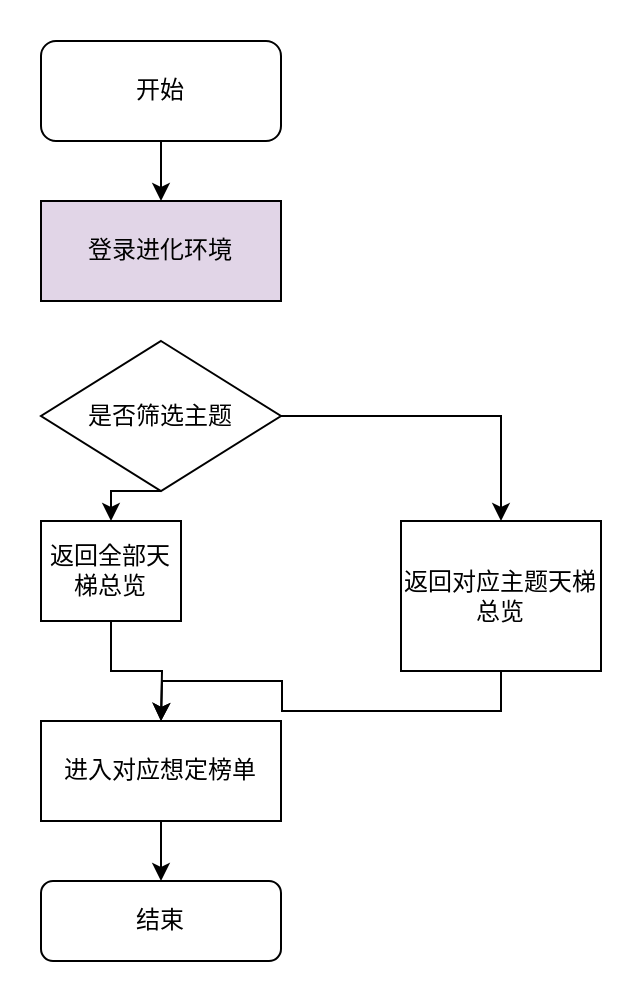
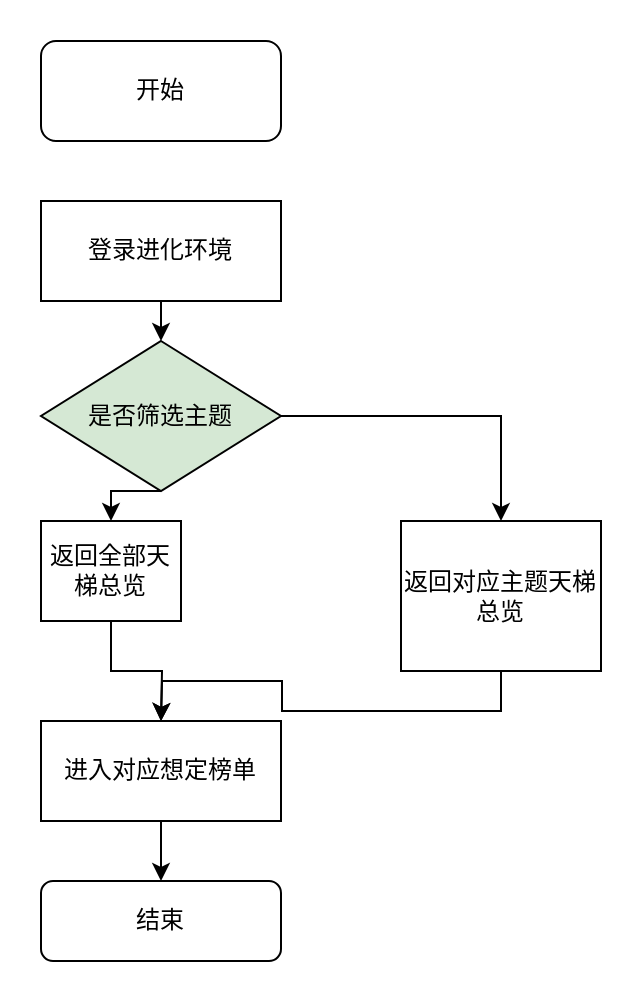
- <mxCell id="2" style="edgeStyle=orthogonalEdgeStyle;rounded=0;orthogonalLoop=1;jettySize=auto;html=1;exitX=0.5;exitY=1;exitDx=0;exitDy=0;entryX=0.5;entryY=0;entryDx=0;entryDy=0;" edge="1" parent="1" source="3" target="5"><mxGeometry relative="1" as="geometry" /></mxCell>
- <mxCell id="5" value="登录进化环境" style="rounded=0;whiteSpace=wrap;html=1;fillColor=#e1d5e7;" vertex="1" parent="1"><mxGeometry x="20" y="100" width="120" height="50" as="geometry" /></mxCell>
+ <mxCell id="5" value="登录进化环境" style="rounded=0;whiteSpace=wrap;html=1;" vertex="1" parent="1"><mxGeometry x="20" y="100" width="120" height="50" as="geometry" /></mxCell>
+ <mxCell id="4" style="edgeStyle=orthogonalEdgeStyle;rounded=0;orthogonalLoop=1;jettySize=auto;html=1;exitX=0.5;exitY=1;exitDx=0;exitDy=0;entryX=0.5;entryY=0;entryDx=0;entryDy=0;" edge="1" parent="1" source="5" target="8"><mxGeometry relative="1" as="geometry" /></mxCell>
- <mxCell id="8" value="是否筛选主题" style="rhombus;whiteSpace=wrap;html=1;" vertex="1" parent="1"><mxGeometry x="20" y="170" width="120" height="75" as="geometry" /></mxCell>
+ <mxCell id="8" value="是否筛选主题" style="rhombus;whiteSpace=wrap;html=1;fillColor=#d5e8d4;" vertex="1" parent="1"><mxGeometry x="20" y="170" width="120" height="75" as="geometry" /></mxCell>
